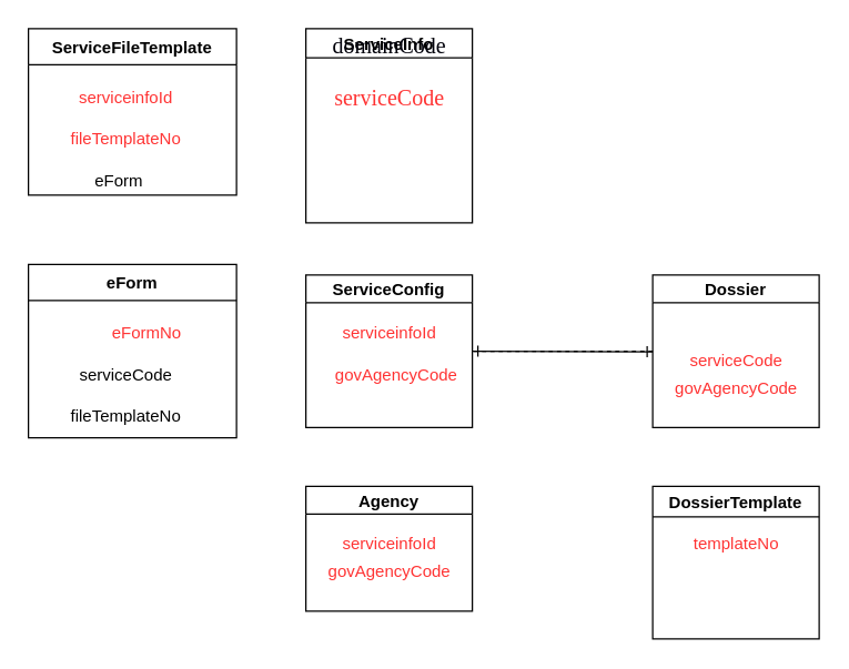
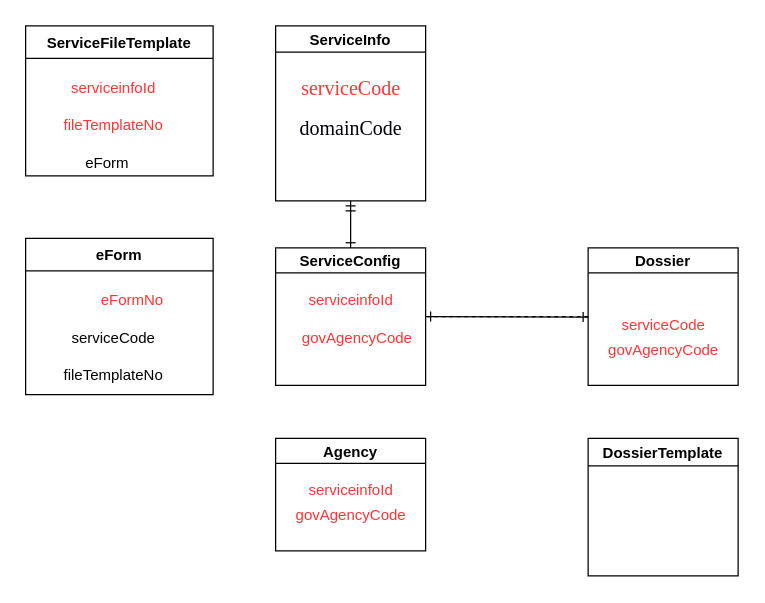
- <mxCell id="8" value="&lt;span lang=&quot;ZH-CN&quot; style=&quot;font-size: 12.0pt ; line-height: 107% ; font-family: &amp;#34;times new roman&amp;#34; , serif ; color: #00000a&quot;&gt;domainCode&lt;/span&gt;" style="text;html=1;align=center;verticalAlign=middle;resizable=0;points=[];autosize=1;" parent="7" vertex="1"><mxGeometry x="10" y="2" width="100" height="20" as="geometry" /></mxCell>
+ <mxCell id="8" value="&lt;span lang=&quot;ZH-CN&quot; style=&quot;font-size: 12.0pt ; line-height: 107% ; font-family: &amp;#34;times new roman&amp;#34; , serif ; color: #00000a&quot;&gt;domainCode&lt;/span&gt;" style="text;html=1;align=center;verticalAlign=middle;resizable=0;points=[];autosize=1;" parent="7" vertex="1"><mxGeometry x="10" y="72" width="100" height="20" as="geometry" /></mxCell>
+ <mxCell id="6" style="edgeStyle=none;rounded=0;orthogonalLoop=1;jettySize=auto;html=1;exitX=0.5;exitY=1;exitDx=0;exitDy=0;endArrow=ERone;endFill=0;startArrow=ERmandOne;startFill=0;" parent="1" source="7" target="3" edge="1"><mxGeometry relative="1" as="geometry" /></mxCell>
- <mxCell id="26" value="&lt;font color=&quot;#ff3333&quot;&gt;templateNo&lt;/font&gt;" style="text;html=1;align=center;verticalAlign=middle;resizable=0;points=[];autosize=1;" parent="25" vertex="1"><mxGeometry x="20" y="32" width="80" height="20" as="geometry" /></mxCell>
